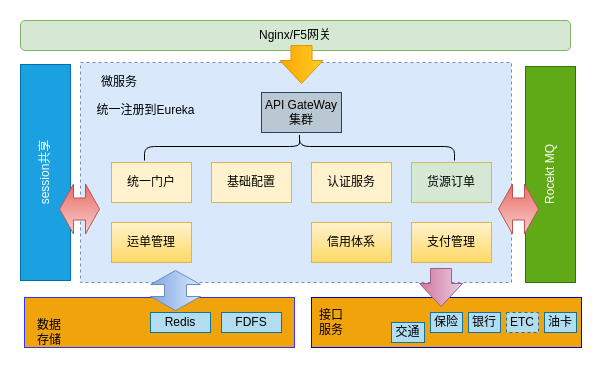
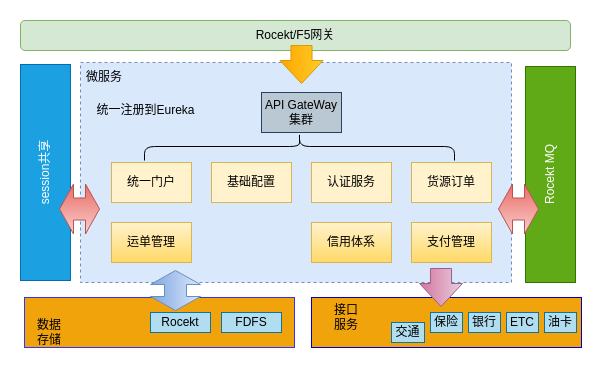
- <mxCell id="2" value="Nginx/F5网关" style="rounded=1;whiteSpace=wrap;html=1;fillColor=#d5e8d4;strokeColor=#82b366;" vertex="1" parent="1"><mxGeometry x="20" y="20" width="550" height="30" as="geometry" /></mxCell>
+ <mxCell id="2" value="Rocekt/F5网关" style="rounded=1;whiteSpace=wrap;html=1;fillColor=#d5e8d4;strokeColor=#82b366;" vertex="1" parent="1"><mxGeometry x="20" y="20" width="550" height="30" as="geometry" /></mxCell>
- <mxCell id="25" value="微服务" style="text;html=1;strokeColor=none;fillColor=none;align=center;verticalAlign=middle;whiteSpace=wrap;rounded=0;" vertex="1" parent="1"><mxGeometry x="99" y="72" width="40" height="20" as="geometry" /></mxCell>
+ <mxCell id="25" value="微服务" style="text;html=1;strokeColor=none;fillColor=none;align=center;verticalAlign=middle;whiteSpace=wrap;rounded=0;" vertex="1" parent="1"><mxGeometry x="84" y="67" width="40" height="20" as="geometry" /></mxCell>
- <mxCell id="8" value="货源订单" style="rounded=0;whiteSpace=wrap;html=1;fillColor=#d5e8d4;strokeColor=#d6b656;" vertex="1" parent="1"><mxGeometry x="411" y="162" width="80" height="40" as="geometry" /></mxCell>
+ <mxCell id="8" value="货源订单" style="rounded=0;whiteSpace=wrap;html=1;fillColor=#fff2cc;strokeColor=#d6b656;" vertex="1" parent="1"><mxGeometry x="411" y="162" width="80" height="40" as="geometry" /></mxCell>
- <mxCell id="15" value="Redis" style="rounded=0;whiteSpace=wrap;html=1;fillColor=#b1ddf0;strokeColor=#10739e;" vertex="1" parent="1"><mxGeometry x="150" y="312" width="60" height="20" as="geometry" /></mxCell>
+ <mxCell id="15" value="Rocekt" style="rounded=0;whiteSpace=wrap;html=1;fillColor=#b1ddf0;strokeColor=#10739e;" vertex="1" parent="1"><mxGeometry x="150" y="312" width="60" height="20" as="geometry" /></mxCell>
- <mxCell id="21" value="接口服务" style="text;html=1;strokeColor=none;fillColor=none;align=center;verticalAlign=middle;whiteSpace=wrap;rounded=0;" vertex="1" parent="1"><mxGeometry x="316" y="312" width="30" height="20" as="geometry" /></mxCell>
+ <mxCell id="21" value="接口服务" style="text;html=1;strokeColor=none;fillColor=none;align=center;verticalAlign=middle;whiteSpace=wrap;rounded=0;" vertex="1" parent="1"><mxGeometry x="331" y="307" width="30" height="20" as="geometry" /></mxCell>
- <mxCell id="23" value="ETC" style="rounded=0;whiteSpace=wrap;html=1;fillColor=#b1ddf0;strokeColor=#10739e;dashed=1;" vertex="1" parent="1"><mxGeometry x="506" y="312" width="32" height="20" as="geometry" /></mxCell>
+ <mxCell id="23" value="ETC" style="rounded=0;whiteSpace=wrap;html=1;fillColor=#b1ddf0;strokeColor=#10739e;" vertex="1" parent="1"><mxGeometry x="506" y="312" width="32" height="20" as="geometry" /></mxCell>
